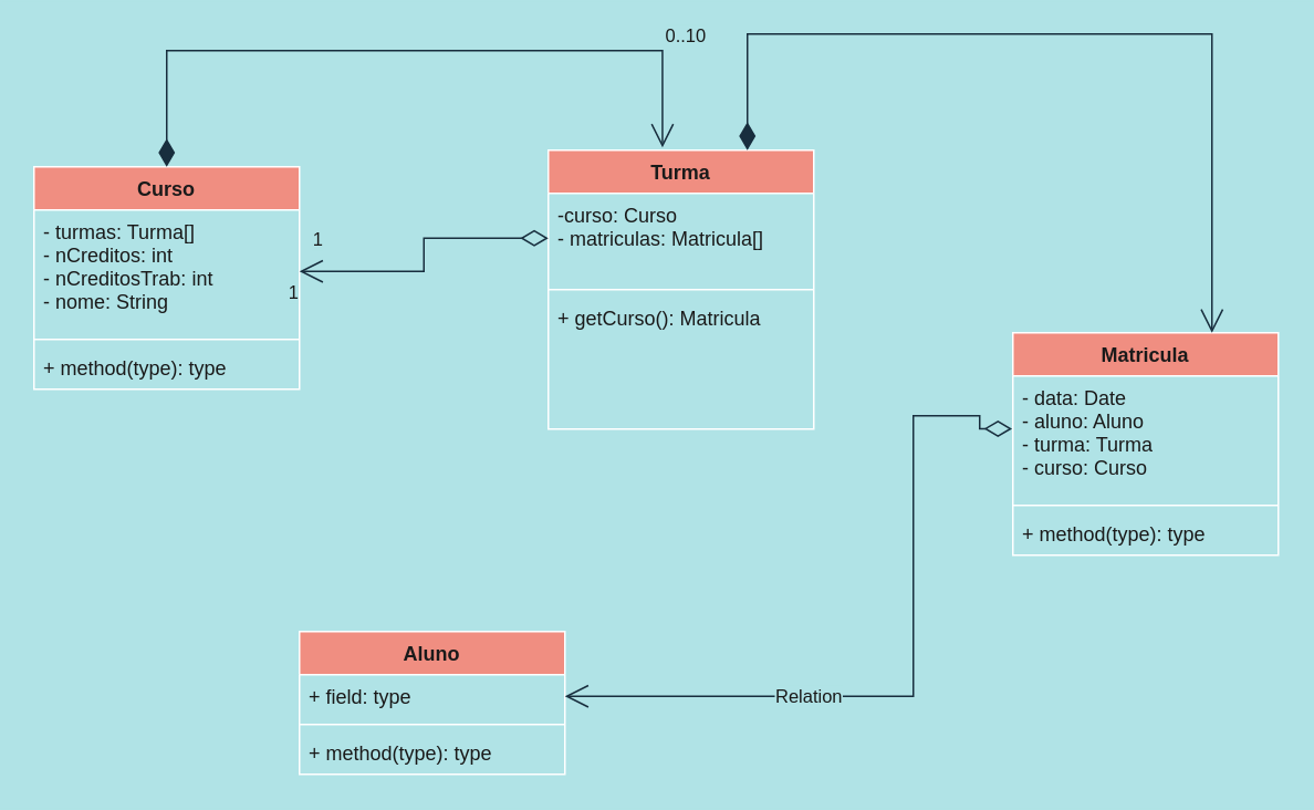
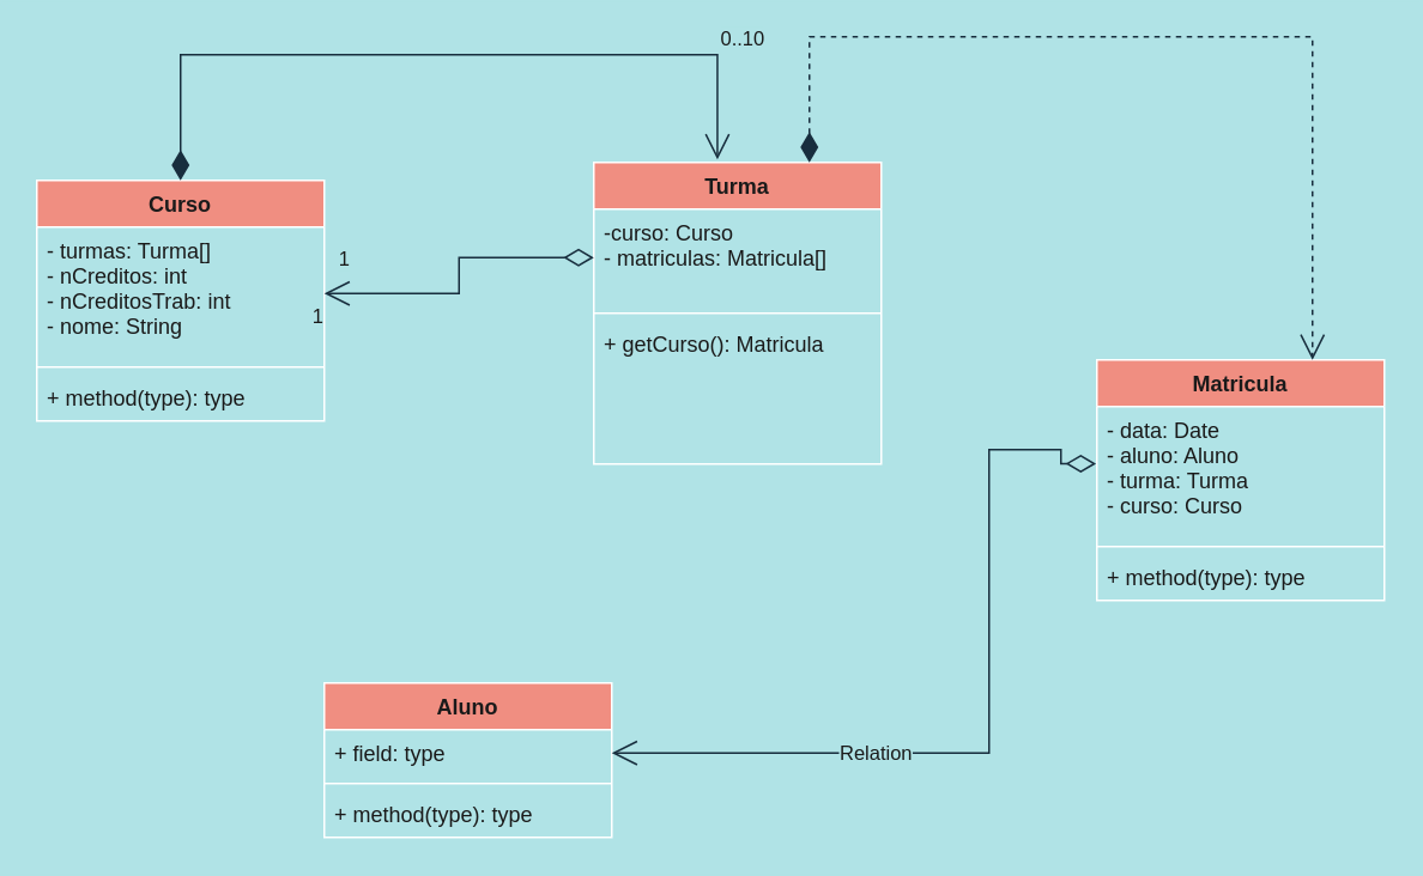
- <mxCell id="22" value="" style="endArrow=open;html=1;endSize=12;startArrow=diamondThin;startSize=14;startFill=1;edgeStyle=orthogonalEdgeStyle;align=left;verticalAlign=bottom;rounded=0;entryX=0.75;entryY=0;entryDx=0;entryDy=0;exitX=0.75;exitY=0;exitDx=0;exitDy=0;strokeColor=#182E3E;fontColor=#1A1A1A;labelBackgroundColor=#B0E3E6;" edge="1" parent="1" source="6" target="18"><mxGeometry x="0.913" y="21" relative="1" as="geometry"><mxPoint x="450" y="90" as="sourcePoint" /><mxPoint x="748.8" y="78.32" as="targetPoint" /><Array as="points"><mxPoint x="450" y="20" /><mxPoint x="730" y="20" /></Array><mxPoint as="offset" /></mxGeometry></mxCell>
+ <mxCell id="22" value="" style="endArrow=open;html=1;endSize=12;startArrow=diamondThin;startSize=14;startFill=1;edgeStyle=orthogonalEdgeStyle;align=left;verticalAlign=bottom;rounded=0;entryX=0.75;entryY=0;entryDx=0;entryDy=0;exitX=0.75;exitY=0;exitDx=0;exitDy=0;strokeColor=#182E3E;fontColor=#1A1A1A;labelBackgroundColor=#B0E3E6;dashed=1;" edge="1" parent="1" source="6" target="18"><mxGeometry x="0.913" y="21" relative="1" as="geometry"><mxPoint x="450" y="90" as="sourcePoint" /><mxPoint x="748.8" y="78.32" as="targetPoint" /><Array as="points"><mxPoint x="450" y="20" /><mxPoint x="730" y="20" /></Array><mxPoint as="offset" /></mxGeometry></mxCell>
